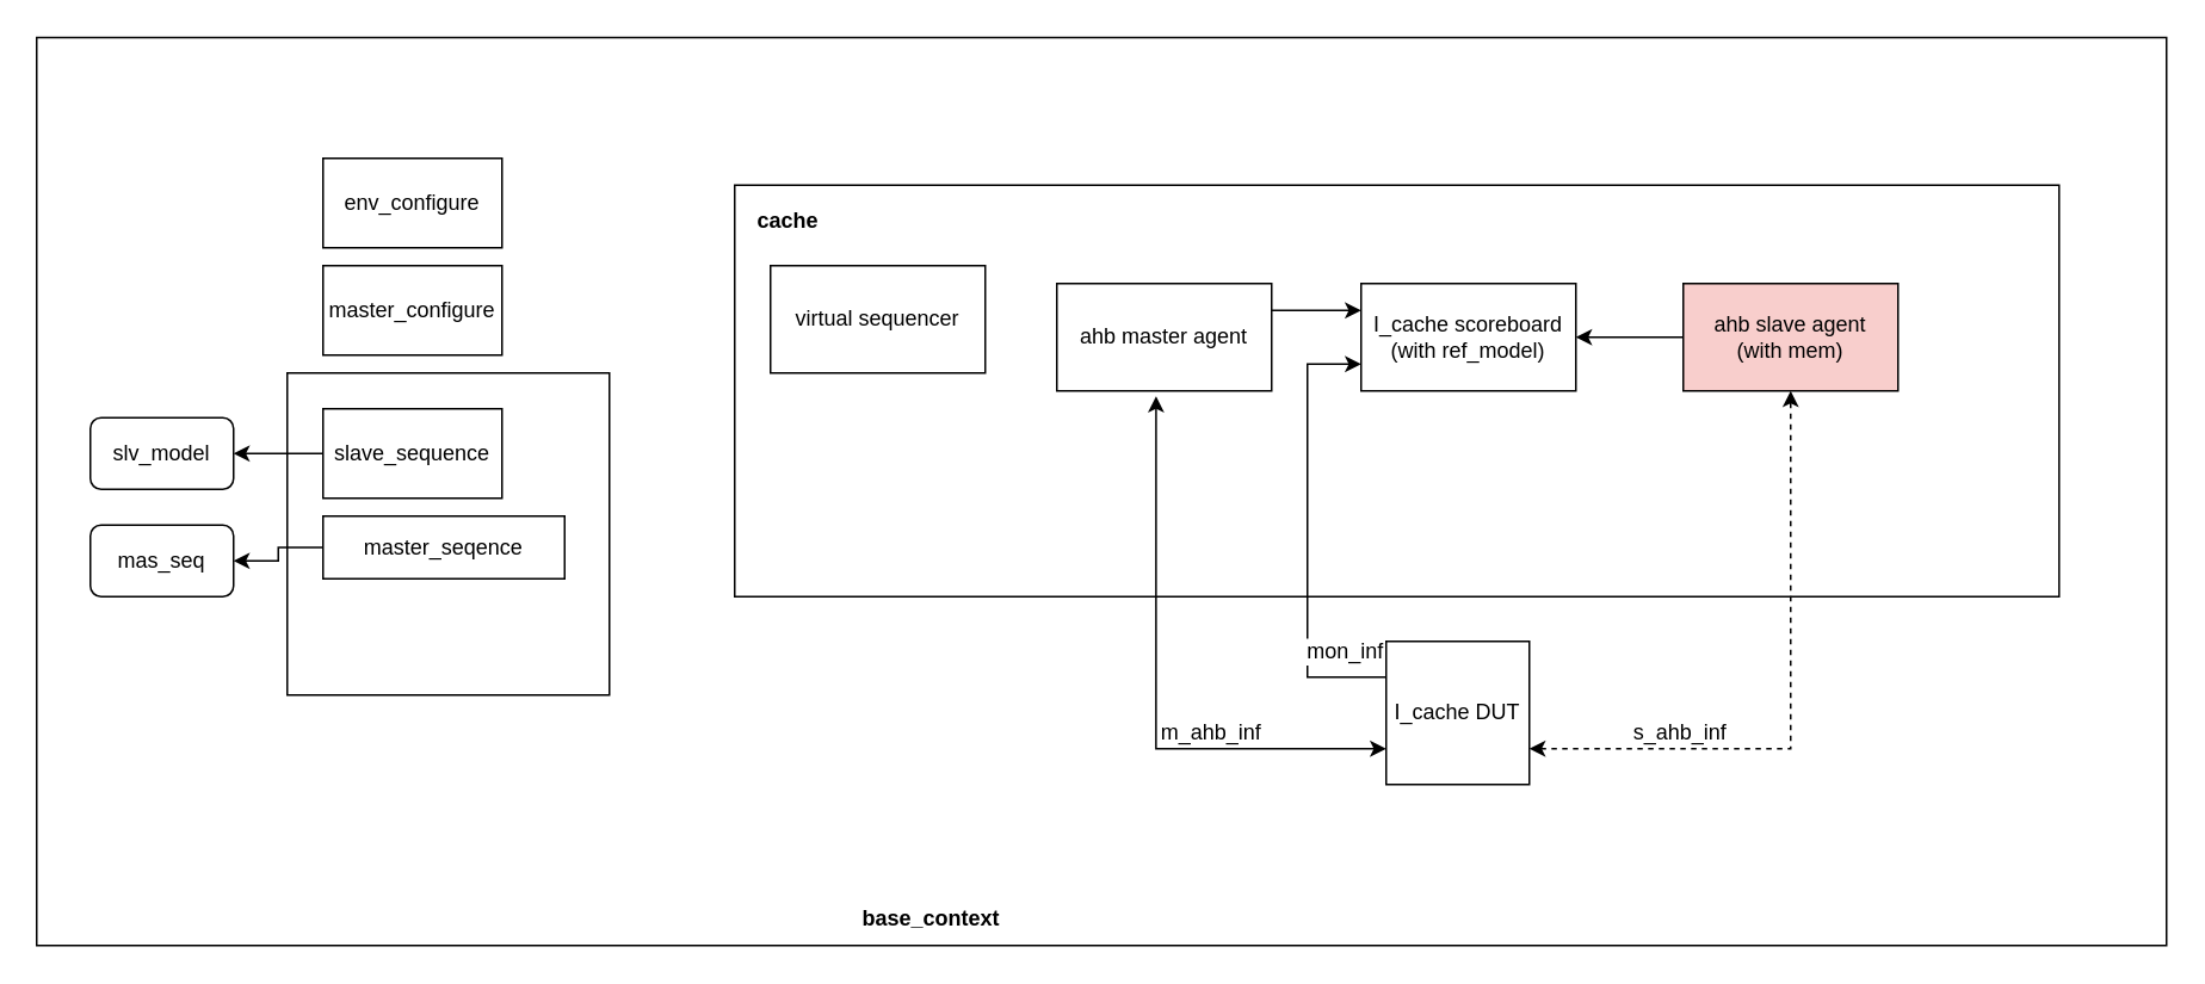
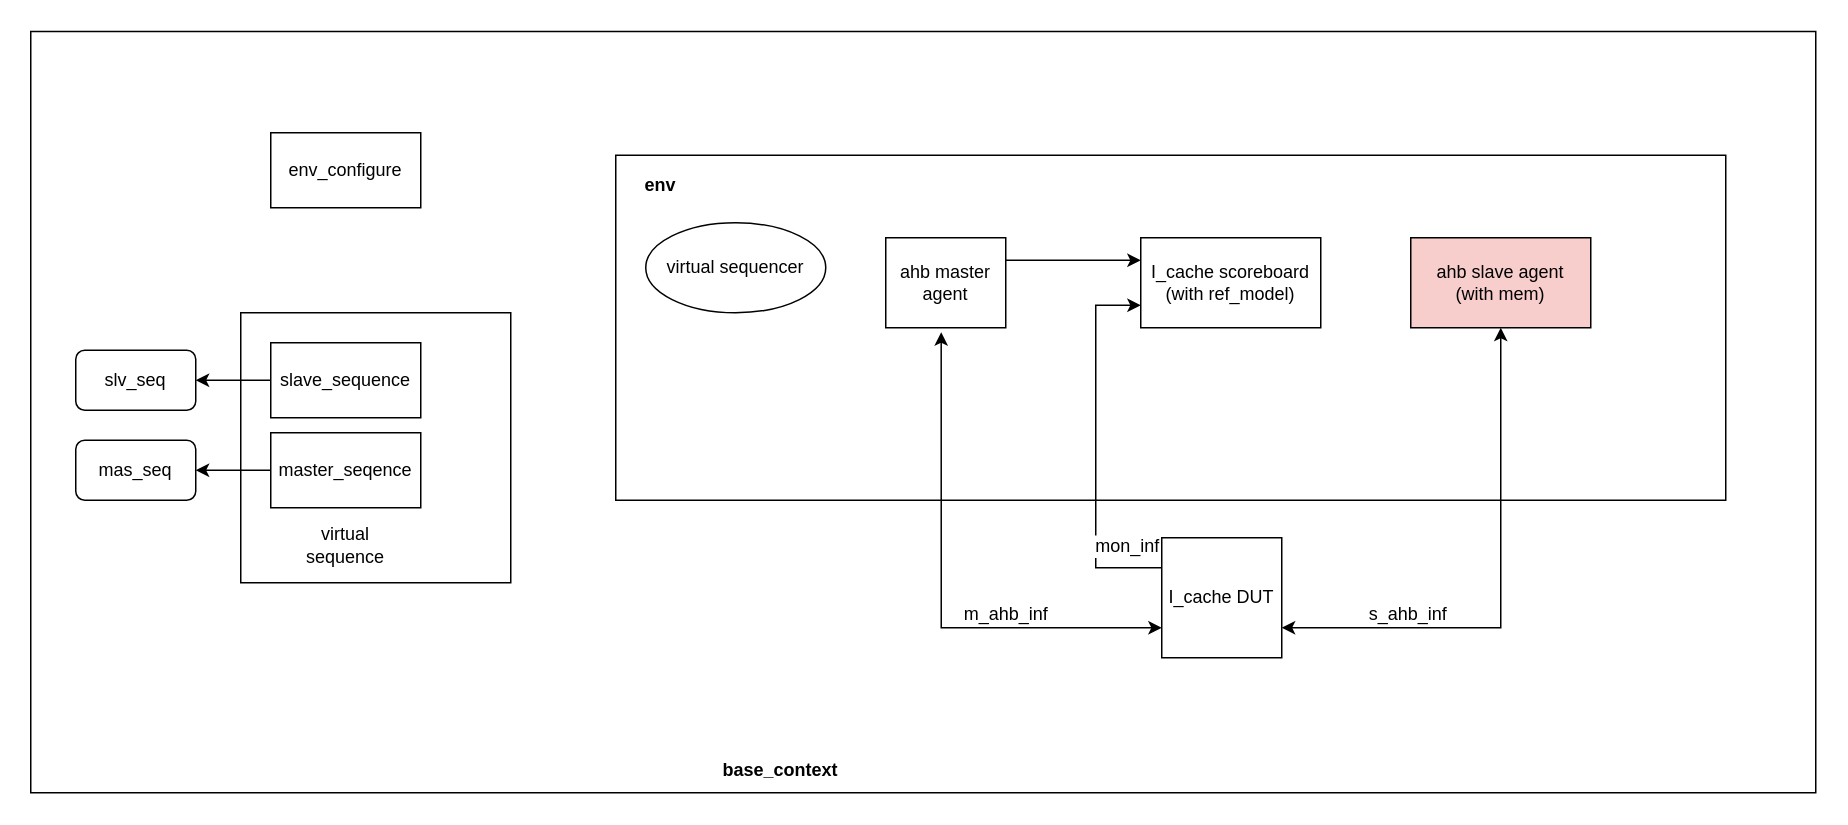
- <mxCell id="17" value="&lt;b&gt;cache&lt;/b&gt;" style="text;html=1;align=center;verticalAlign=middle;whiteSpace=wrap;rounded=0;fontFamily=Helvetica;fontSize=12;fontColor=default;" parent="1" vertex="1"><mxGeometry x="410" y="108" width="60" height="30" as="geometry" /></mxCell>
+ <mxCell id="17" value="&lt;b&gt;env&lt;/b&gt;" style="text;html=1;align=center;verticalAlign=middle;whiteSpace=wrap;rounded=0;fontFamily=Helvetica;fontSize=12;fontColor=default;" parent="1" vertex="1"><mxGeometry x="410" y="108" width="60" height="30" as="geometry" /></mxCell>
- <mxCell id="23" value="master_configure" style="rounded=0;whiteSpace=wrap;html=1;strokeColor=default;align=center;verticalAlign=middle;fontFamily=Helvetica;fontSize=12;fontColor=default;fillColor=default;" parent="1" vertex="1"><mxGeometry x="180" y="148" width="100" height="50" as="geometry" /></mxCell>
- <mxCell id="27" value="virtual sequencer" style="rounded=0;whiteSpace=wrap;html=1;strokeColor=default;align=center;verticalAlign=middle;fontFamily=Helvetica;fontSize=12;fontColor=default;fillColor=default;" parent="1" vertex="1"><mxGeometry x="430" y="148" width="120" height="60" as="geometry" /></mxCell>
+ <mxCell id="27" value="virtual sequencer" style="ellipse;whiteSpace=wrap;html=1;strokeColor=default;align=center;verticalAlign=middle;fontFamily=Helvetica;fontSize=12;fontColor=default;fillColor=default;" parent="1" vertex="1"><mxGeometry x="430" y="148" width="120" height="60" as="geometry" /></mxCell>
- <mxCell id="6" value="ahb master agent" style="rounded=0;whiteSpace=wrap;html=1;" parent="1" vertex="1"><mxGeometry x="590" y="158" width="120" height="60" as="geometry" /></mxCell>
+ <mxCell id="6" value="ahb master agent" style="rounded=0;whiteSpace=wrap;html=1;" parent="1" vertex="1"><mxGeometry x="590" y="158" width="80" height="60" as="geometry" /></mxCell>
- <mxCell id="7" style="edgeStyle=orthogonalEdgeStyle;rounded=0;orthogonalLoop=1;jettySize=auto;html=1;exitX=0;exitY=0.5;exitDx=0;exitDy=0;entryX=1;entryY=0.5;entryDx=0;entryDy=0;" parent="1" source="8" target="9" edge="1"><mxGeometry relative="1" as="geometry" /></mxCell>
- <mxCell id="24" value="slv_model" style="rounded=1;whiteSpace=wrap;html=1;strokeColor=default;align=center;verticalAlign=middle;fontFamily=Helvetica;fontSize=12;fontColor=default;fillColor=default;" parent="1" vertex="1"><mxGeometry x="50" y="233" width="80" height="40" as="geometry" /></mxCell>
+ <mxCell id="24" value="slv_seq" style="rounded=1;whiteSpace=wrap;html=1;strokeColor=default;align=center;verticalAlign=middle;fontFamily=Helvetica;fontSize=12;fontColor=default;fillColor=default;" parent="1" vertex="1"><mxGeometry x="50" y="233" width="80" height="40" as="geometry" /></mxCell>
- <mxCell id="19" value="master_seqence" style="rounded=0;whiteSpace=wrap;html=1;strokeColor=default;align=center;verticalAlign=middle;fontFamily=Helvetica;fontSize=12;fontColor=default;fillColor=default;" parent="1" vertex="1"><mxGeometry x="180" y="288" width="135" height="35" as="geometry" /></mxCell>
+ <mxCell id="19" value="master_seqence" style="rounded=0;whiteSpace=wrap;html=1;strokeColor=default;align=center;verticalAlign=middle;fontFamily=Helvetica;fontSize=12;fontColor=default;fillColor=default;" parent="1" vertex="1"><mxGeometry x="180" y="288" width="100" height="50" as="geometry" /></mxCell>
+ <mxCell id="26" value="virtual sequence" style="text;html=1;align=center;verticalAlign=middle;whiteSpace=wrap;rounded=0;fontFamily=Helvetica;fontSize=12;fontColor=default;" parent="1" vertex="1"><mxGeometry x="200" y="348" width="60" height="30" as="geometry" /></mxCell>
- <mxCell id="12" style="edgeStyle=orthogonalEdgeStyle;rounded=0;orthogonalLoop=1;jettySize=auto;html=1;exitX=1;exitY=0.75;exitDx=0;exitDy=0;entryX=0.5;entryY=1;entryDx=0;entryDy=0;fontFamily=Helvetica;fontSize=12;fontColor=default;startArrow=classic;startFill=1;dashed=1;" parent="1" source="14" target="8" edge="1"><mxGeometry relative="1" as="geometry" /></mxCell>
+ <mxCell id="12" style="edgeStyle=orthogonalEdgeStyle;rounded=0;orthogonalLoop=1;jettySize=auto;html=1;exitX=1;exitY=0.75;exitDx=0;exitDy=0;entryX=0.5;entryY=1;entryDx=0;entryDy=0;fontFamily=Helvetica;fontSize=12;fontColor=default;startArrow=classic;startFill=1;" parent="1" source="14" target="8" edge="1"><mxGeometry relative="1" as="geometry" /></mxCell>
